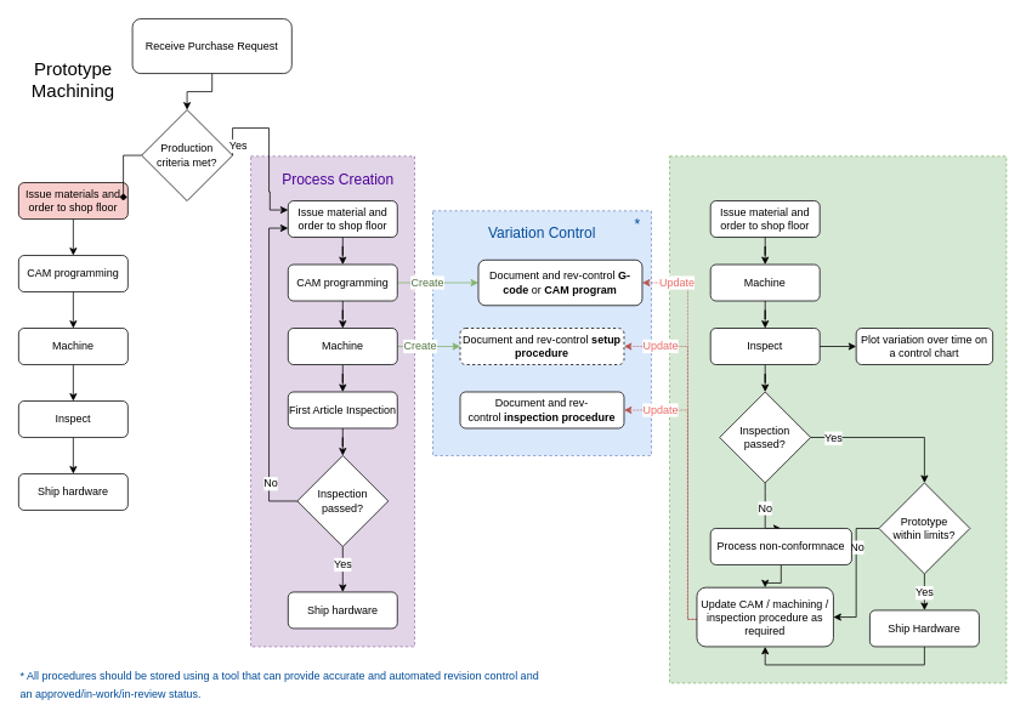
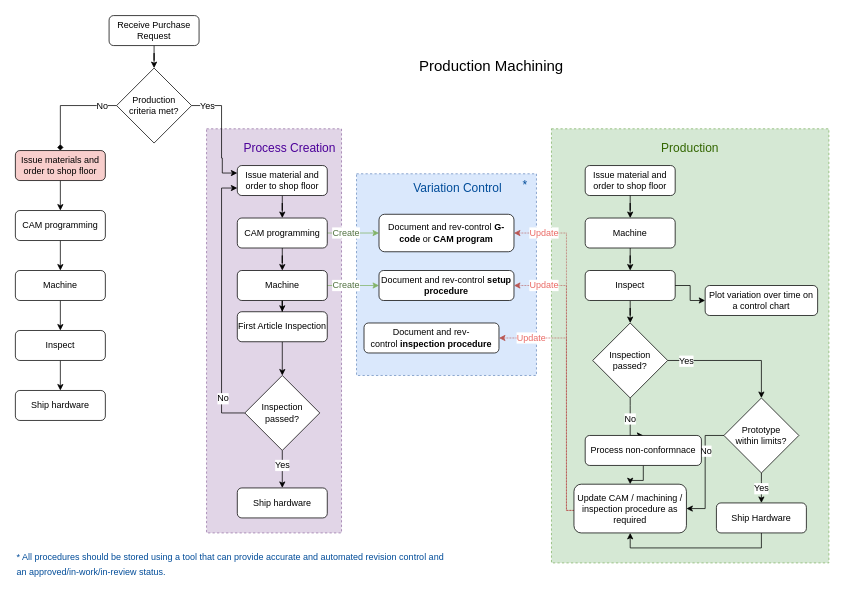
- <mxCell id="15" value="Receive Purchase Request" style="rounded=1;whiteSpace=wrap;html=1;fontSize=12;glass=0;strokeWidth=1;shadow=0;" vertex="1" parent="1"><mxGeometry x="145" y="20" width="175" height="60" as="geometry" /></mxCell>
+ <mxCell id="15" value="Receive Purchase Request" style="rounded=1;whiteSpace=wrap;html=1;fontSize=12;glass=0;strokeWidth=1;shadow=0;" vertex="1" parent="1"><mxGeometry x="145" y="20" width="120" height="40" as="geometry" /></mxCell>
- <mxCell id="26" value="&lt;font style=&quot;font-size: 20px&quot;&gt;Prototype Machining&lt;/font&gt;" style="text;html=1;strokeColor=none;fillColor=none;align=center;verticalAlign=middle;whiteSpace=wrap;rounded=0;" vertex="1" parent="1"><mxGeometry x="30" y="71" width="100" height="30" as="geometry" /></mxCell>
+ <mxCell id="27" value="&lt;font style=&quot;font-size: 20px&quot;&gt;Production Machining&lt;/font&gt;" style="text;html=1;strokeColor=none;fillColor=none;align=center;verticalAlign=middle;whiteSpace=wrap;rounded=0;" vertex="1" parent="1"><mxGeometry x="520" y="71" width="270" height="30" as="geometry" /></mxCell>
- <mxCell id="32" value="Production criteria met?" style="rhombus;whiteSpace=wrap;html=1;fontSize=12;spacingLeft=13;spacingRight=13;" vertex="1" parent="1"><mxGeometry x="155" y="120" width="100" height="100" as="geometry" /></mxCell>
+ <mxCell id="32" value="Production criteria met?" style="rhombus;whiteSpace=wrap;html=1;fontSize=12;spacingLeft=13;spacingRight=13;" vertex="1" parent="1"><mxGeometry x="155" y="90" width="100" height="100" as="geometry" /></mxCell>
- <mxCell id="64" value="&lt;font style=&quot;font-size: 16px;&quot;&gt;Process Creation&lt;/font&gt;" style="text;html=1;strokeColor=none;fillColor=none;align=center;verticalAlign=middle;whiteSpace=wrap;rounded=0;fontSize=16;fontColor=#4C0099;" vertex="1" parent="1"><mxGeometry x="306" y="181" width="130" height="30" as="geometry" /></mxCell>
+ <mxCell id="64" value="&lt;font style=&quot;font-size: 16px;&quot;&gt;Process Creation&lt;/font&gt;" style="text;html=1;strokeColor=none;fillColor=none;align=center;verticalAlign=middle;whiteSpace=wrap;rounded=0;fontSize=16;fontColor=#4C0099;" vertex="1" parent="1"><mxGeometry x="321" y="181" width="130" height="30" as="geometry" /></mxCell>
+ <mxCell id="66" value="&lt;font style=&quot;font-size: 16px&quot;&gt;Production&lt;/font&gt;" style="text;html=1;align=center;verticalAlign=middle;whiteSpace=wrap;rounded=0;fontSize=16;fontColor=#336600;" vertex="1" parent="1"><mxGeometry x="855" y="181" width="130" height="30" as="geometry" /></mxCell>
- <mxCell id="65" value="&lt;font style=&quot;font-size: 16px&quot;&gt;Variation Control&lt;/font&gt;" style="text;html=1;align=center;verticalAlign=middle;whiteSpace=wrap;rounded=0;fontSize=16;fontColor=#004C99;" vertex="1" parent="1"><mxGeometry x="530" y="240" width="130" height="30" as="geometry" /></mxCell>
+ <mxCell id="65" value="&lt;font style=&quot;font-size: 16px&quot;&gt;Variation Control&lt;/font&gt;" style="text;html=1;align=center;verticalAlign=middle;whiteSpace=wrap;rounded=0;fontSize=16;fontColor=#004C99;" vertex="1" parent="1"><mxGeometry x="545" y="235" width="130" height="30" as="geometry" /></mxCell>
- <mxCell id="63" value="Document and rev-control &lt;b&gt;G-code &lt;/b&gt;or &lt;b&gt;CAM program&lt;/b&gt;" style="whiteSpace=wrap;html=1;rounded=1;glass=0;strokeWidth=1;shadow=0;" vertex="1" parent="1"><mxGeometry x="525" y="285" width="180" height="50" as="geometry" /></mxCell>
+ <mxCell id="63" value="Document and rev-control &lt;b&gt;G-code &lt;/b&gt;or &lt;b&gt;CAM program&lt;/b&gt;" style="whiteSpace=wrap;html=1;rounded=1;glass=0;strokeWidth=1;shadow=0;" vertex="1" parent="1"><mxGeometry x="505" y="285" width="180" height="50" as="geometry" /></mxCell>
- <mxCell id="56" value="Document and rev-control&amp;nbsp;&lt;b&gt;setup procedure&lt;/b&gt;" style="whiteSpace=wrap;html=1;rounded=1;glass=0;strokeWidth=1;shadow=0;dashed=1;" vertex="1" parent="1"><mxGeometry x="505" y="360" width="180" height="40" as="geometry" /></mxCell>
+ <mxCell id="56" value="Document and rev-control&amp;nbsp;&lt;b&gt;setup procedure&lt;/b&gt;" style="whiteSpace=wrap;html=1;rounded=1;glass=0;strokeWidth=1;shadow=0;" vertex="1" parent="1"><mxGeometry x="505" y="360" width="180" height="40" as="geometry" /></mxCell>
- <mxCell id="45" value="Plot variation over time on a control chart" style="rounded=1;whiteSpace=wrap;html=1;fontSize=12;glass=0;strokeWidth=1;shadow=0;" vertex="1" parent="1"><mxGeometry x="940" y="360" width="150" height="40" as="geometry" /></mxCell>
+ <mxCell id="45" value="Plot variation over time on a control chart" style="rounded=1;whiteSpace=wrap;html=1;fontSize=12;glass=0;strokeWidth=1;shadow=0;" vertex="1" parent="1"><mxGeometry x="940" y="380" width="150" height="40" as="geometry" /></mxCell>
- <mxCell id="25" value="First Article Inspection" style="rounded=1;whiteSpace=wrap;html=1;fontSize=12;glass=0;strokeWidth=1;shadow=0;" vertex="1" parent="1"><mxGeometry x="316" y="430" width="120" height="40" as="geometry" /></mxCell>
+ <mxCell id="25" value="First Article Inspection" style="rounded=1;whiteSpace=wrap;html=1;fontSize=12;glass=0;strokeWidth=1;shadow=0;" vertex="1" parent="1"><mxGeometry x="316" y="415" width="120" height="40" as="geometry" /></mxCell>
- <mxCell id="33" value="Document and rev-control&amp;nbsp;&lt;b&gt;inspection procedure&lt;/b&gt;" style="whiteSpace=wrap;html=1;rounded=1;glass=0;strokeWidth=1;shadow=0;" vertex="1" parent="1"><mxGeometry x="505" y="430" width="180" height="40" as="geometry" /></mxCell>
+ <mxCell id="33" value="Document and rev-control&amp;nbsp;&lt;b&gt;inspection procedure&lt;/b&gt;" style="whiteSpace=wrap;html=1;rounded=1;glass=0;strokeWidth=1;shadow=0;" vertex="1" parent="1"><mxGeometry x="485" y="430" width="180" height="40" as="geometry" /></mxCell>
